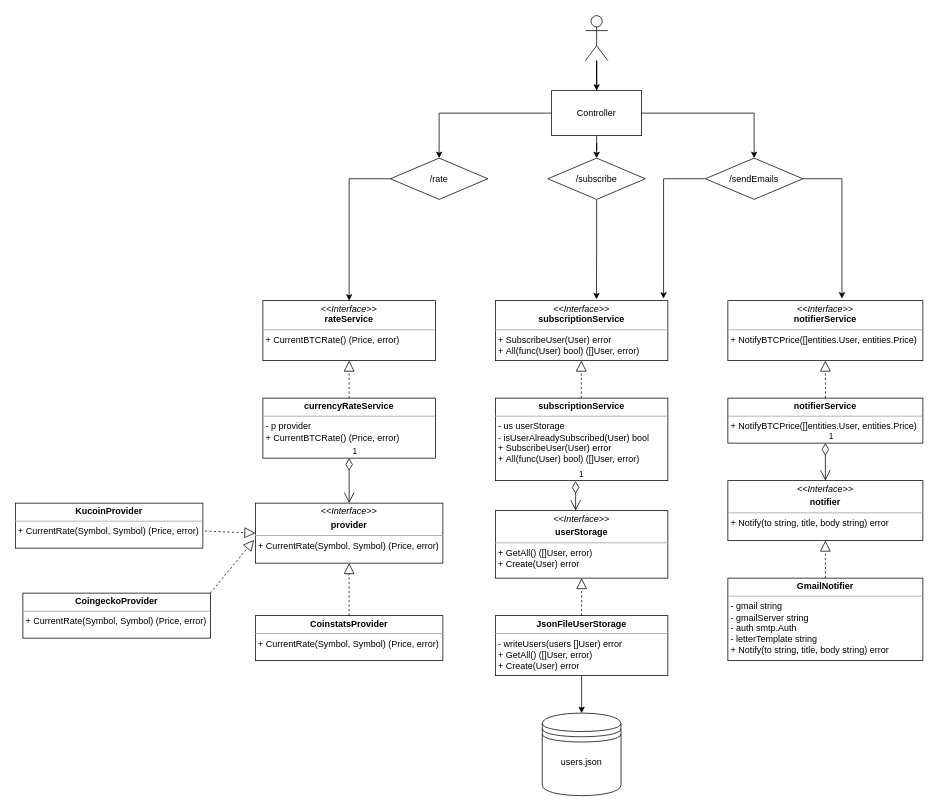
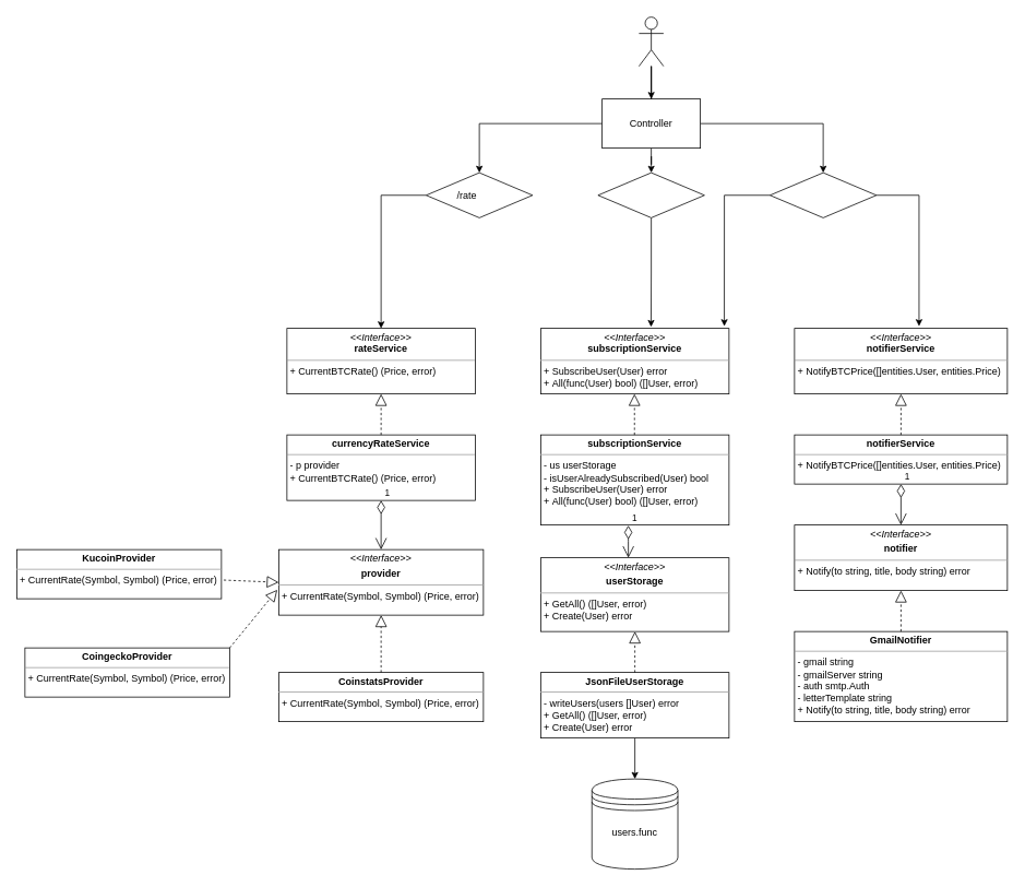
- <mxCell id="14" value="/rate" style="text;html=1;strokeColor=none;fillColor=none;align=center;verticalAlign=middle;whiteSpace=wrap;rounded=0;" vertex="1" parent="1"><mxGeometry x="555" y="222.5" width="60" height="30" as="geometry" /></mxCell>
+ <mxCell id="14" value="/rate" style="text;html=1;strokeColor=none;fillColor=none;align=center;verticalAlign=middle;whiteSpace=wrap;rounded=0;" vertex="1" parent="1"><mxGeometry x="540" y="222.5" width="60" height="30" as="geometry" /></mxCell>
- <mxCell id="17" value="/subscribe" style="text;html=1;strokeColor=none;fillColor=none;align=center;verticalAlign=middle;whiteSpace=wrap;rounded=0;" vertex="1" parent="1"><mxGeometry x="765" y="222.5" width="60" height="30" as="geometry" /></mxCell>
- <mxCell id="21" value="/sendEmails" style="text;html=1;strokeColor=none;fillColor=none;align=center;verticalAlign=middle;whiteSpace=wrap;rounded=0;" vertex="1" parent="1"><mxGeometry x="975" y="222.5" width="60" height="30" as="geometry" /></mxCell>
- <mxCell id="43" value="users.json" style="text;html=1;strokeColor=none;fillColor=none;align=center;verticalAlign=middle;whiteSpace=wrap;rounded=0;" vertex="1" parent="1"><mxGeometry x="745" y="1000" width="60" height="30" as="geometry" /></mxCell>
+ <mxCell id="43" value="users.func" style="text;html=1;strokeColor=none;fillColor=none;align=center;verticalAlign=middle;whiteSpace=wrap;rounded=0;" vertex="1" parent="1"><mxGeometry x="745" y="1000" width="60" height="30" as="geometry" /></mxCell>
